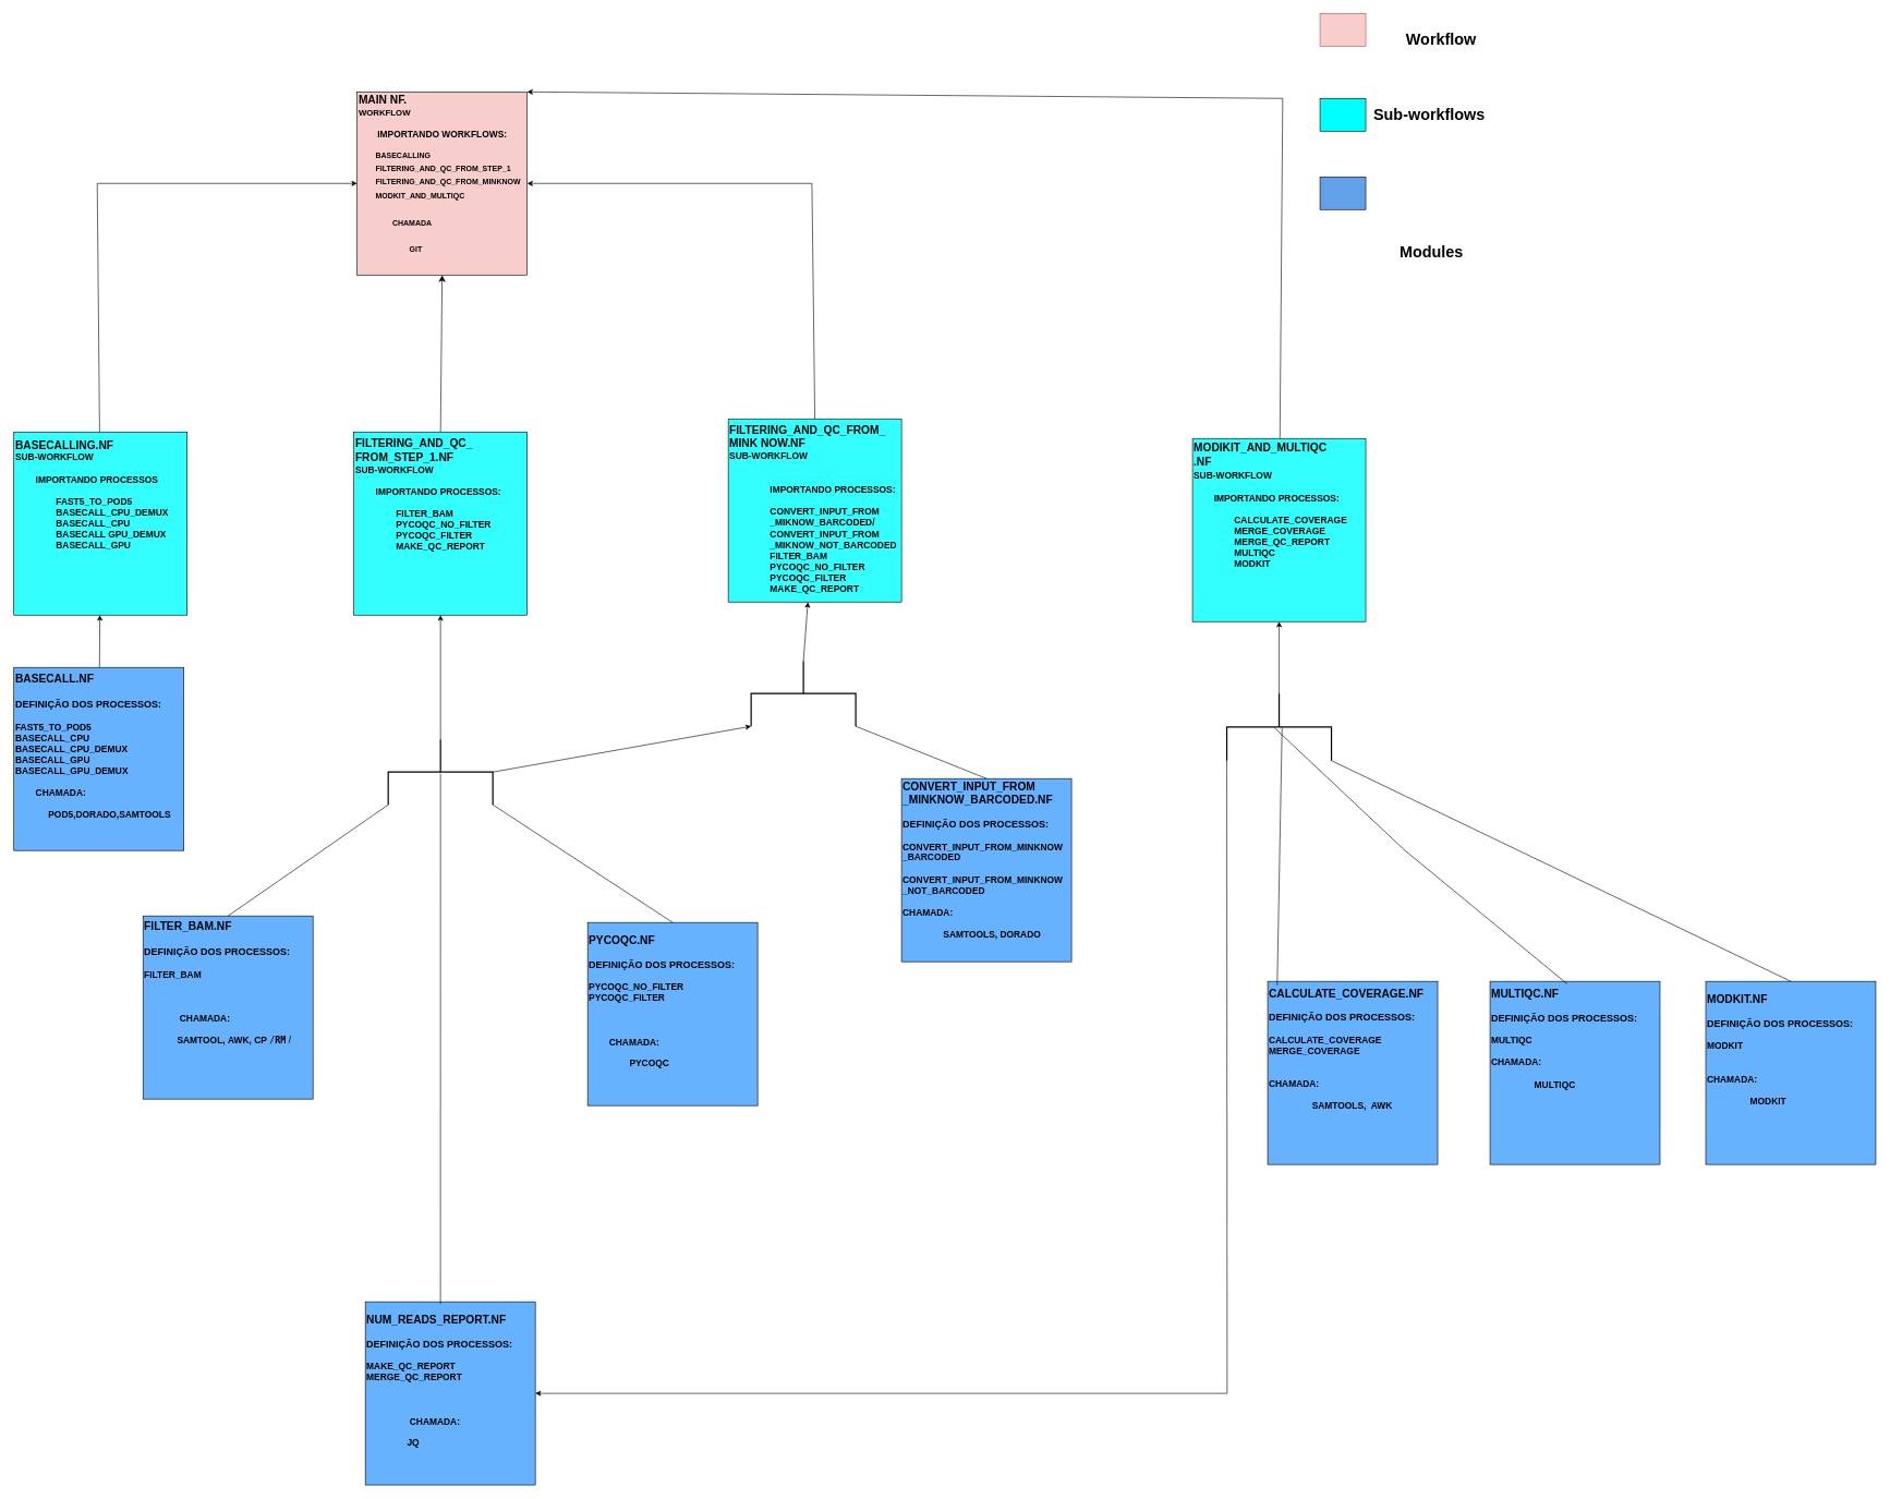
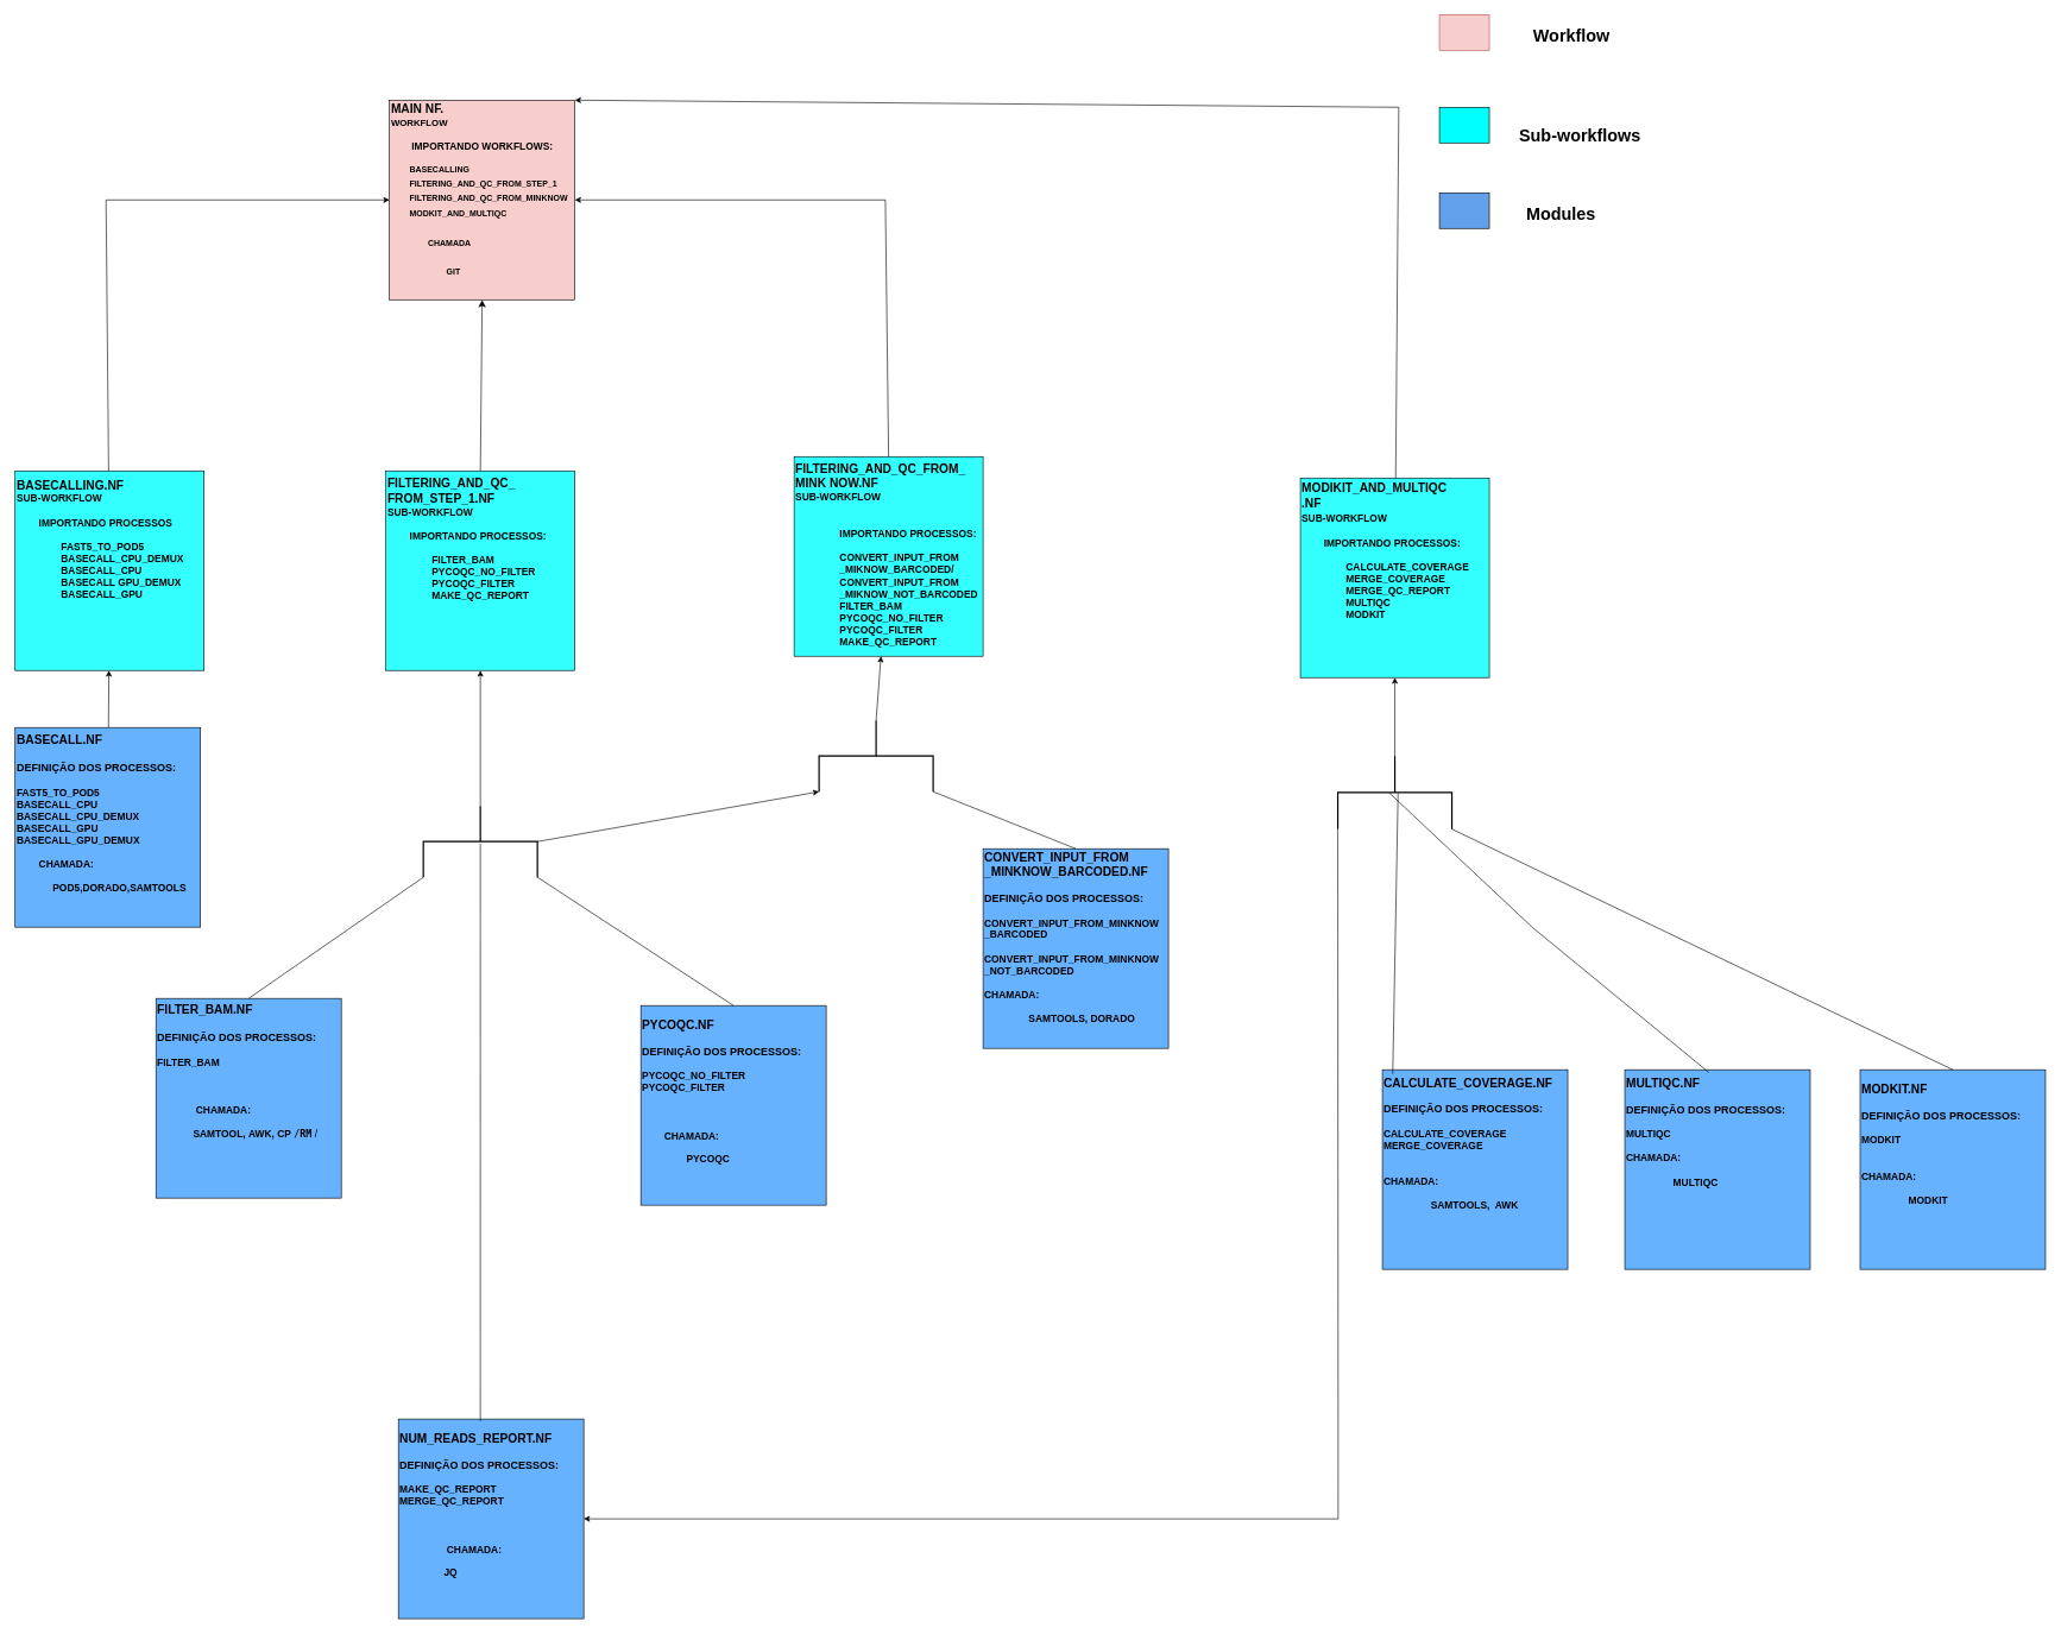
- <mxCell id="17" value="&lt;font style=&quot;font-size: 24px;&quot;&gt;&lt;b&gt;Workflow&lt;/b&gt;&lt;span data-end=&quot;675&quot; data-start=&quot;642&quot;&gt;&lt;br&gt;&lt;/span&gt;&lt;/font&gt;" style="text;html=1;align=center;verticalAlign=middle;resizable=1;points=[];autosize=1;strokeColor=none;fillColor=none;movable=1;rotatable=1;deletable=1;editable=1;locked=0;connectable=1;" parent="1" vertex="1"><mxGeometry x="2138" y="40" width="130" height="40" as="geometry" /></mxCell>
+ <mxCell id="17" value="&lt;font style=&quot;font-size: 24px;&quot;&gt;&lt;b&gt;Workflow&lt;/b&gt;&lt;span data-end=&quot;675&quot; data-start=&quot;642&quot;&gt;&lt;br&gt;&lt;/span&gt;&lt;/font&gt;" style="text;html=1;align=center;verticalAlign=middle;resizable=1;points=[];autosize=1;strokeColor=none;fillColor=none;movable=1;rotatable=1;deletable=1;editable=1;locked=0;connectable=1;" parent="1" vertex="1"><mxGeometry x="2138" y="30" width="130" height="40" as="geometry" /></mxCell>
- <mxCell id="19" value="&lt;div align=&quot;left&quot;&gt;&lt;font style=&quot;font-size: 24px;&quot;&gt;&lt;span data-start=&quot;1936&quot; data-end=&quot;1976&quot;&gt;&lt;b&gt;Sub-workflows&lt;/b&gt;&lt;/span&gt;&lt;/font&gt;&lt;/div&gt;" style="text;whiteSpace=wrap;html=1;align=left;movable=1;resizable=1;rotatable=1;deletable=1;editable=1;locked=0;connectable=1;" parent="1" vertex="1"><mxGeometry x="2098" y="155" width="180" height="50" as="geometry" /></mxCell>
+ <mxCell id="19" value="&lt;div align=&quot;left&quot;&gt;&lt;font style=&quot;font-size: 24px;&quot;&gt;&lt;span data-start=&quot;1936&quot; data-end=&quot;1976&quot;&gt;&lt;b&gt;Sub-workflows&lt;/b&gt;&lt;/span&gt;&lt;/font&gt;&lt;/div&gt;" style="text;whiteSpace=wrap;html=1;align=left;movable=1;resizable=1;rotatable=1;deletable=1;editable=1;locked=0;connectable=1;" parent="1" vertex="1"><mxGeometry x="2128" y="170" width="180" height="50" as="geometry" /></mxCell>
- <mxCell id="21" value="&lt;b&gt;&lt;font style=&quot;font-size: 24px;&quot;&gt;Modules&lt;/font&gt;&lt;/b&gt;" style="text;whiteSpace=wrap;html=1;align=left;movable=1;resizable=1;rotatable=1;deletable=1;editable=1;locked=0;connectable=1;" parent="1" vertex="1"><mxGeometry x="2138" y="365" width="180" height="50" as="geometry" /></mxCell>
+ <mxCell id="21" value="&lt;b&gt;&lt;font style=&quot;font-size: 24px;&quot;&gt;Modules&lt;/font&gt;&lt;/b&gt;" style="text;whiteSpace=wrap;html=1;align=left;movable=1;resizable=1;rotatable=1;deletable=1;editable=1;locked=0;connectable=1;" parent="1" vertex="1"><mxGeometry x="2138" y="280" width="180" height="50" as="geometry" /></mxCell>
